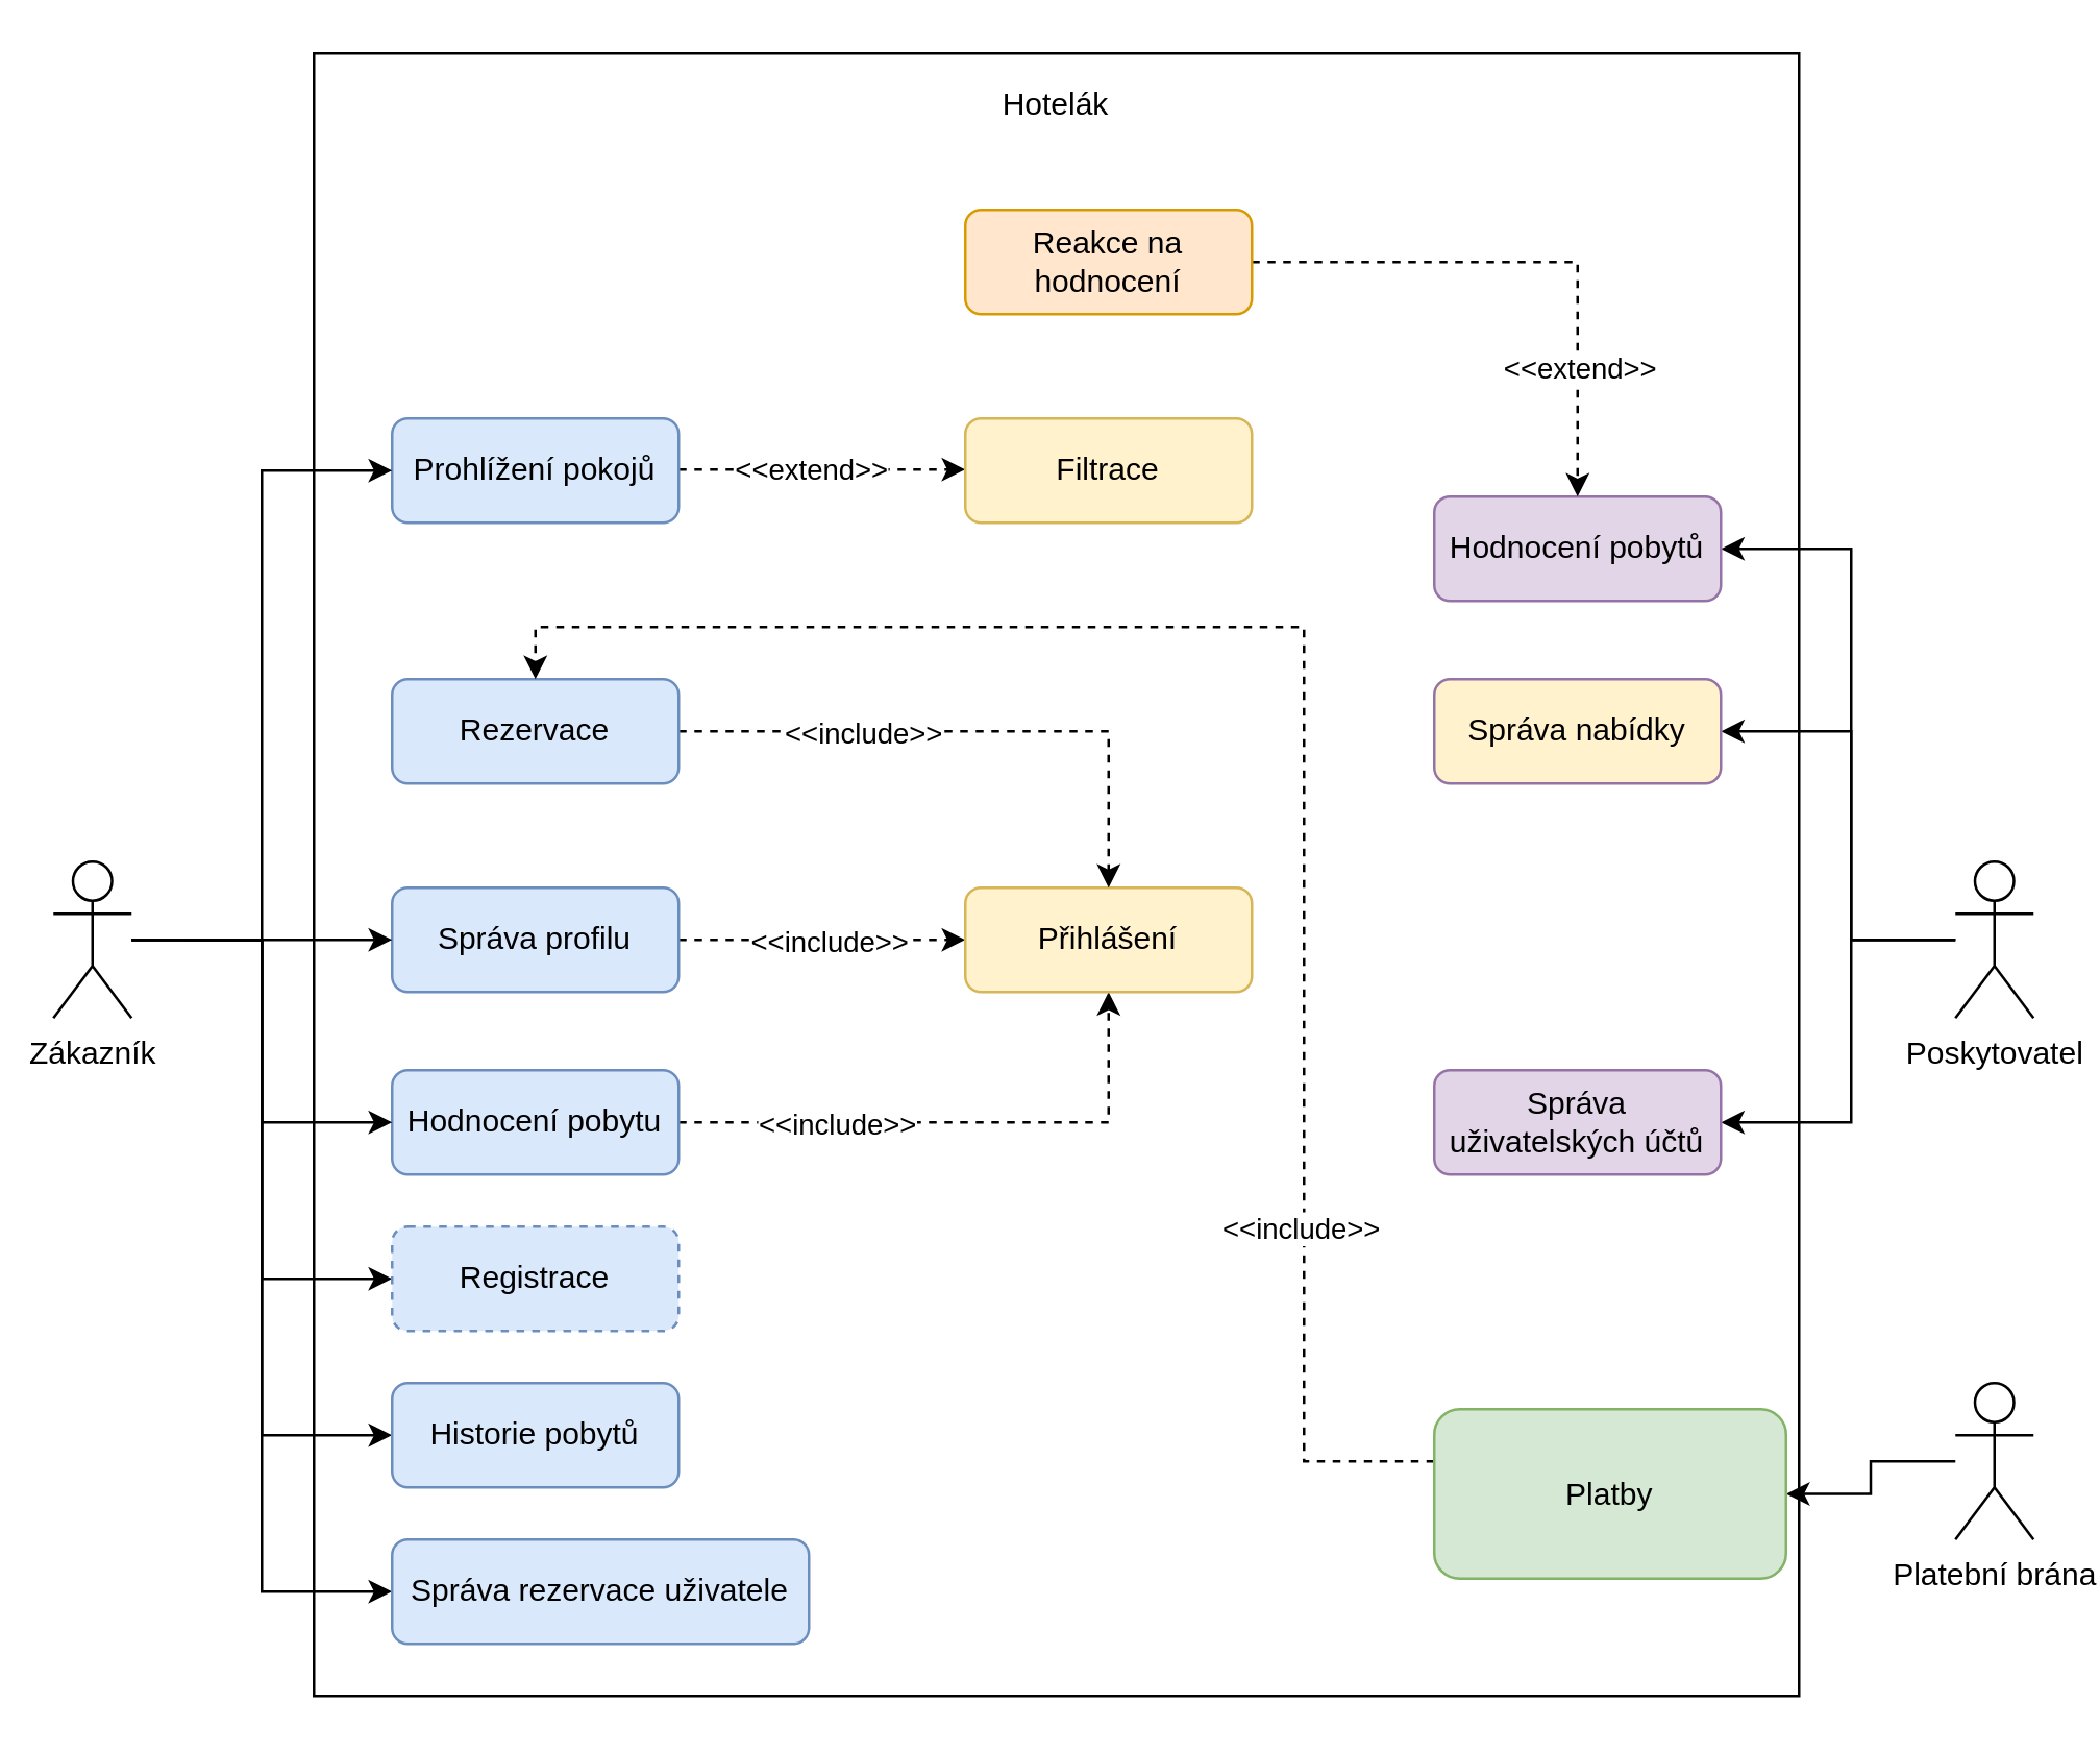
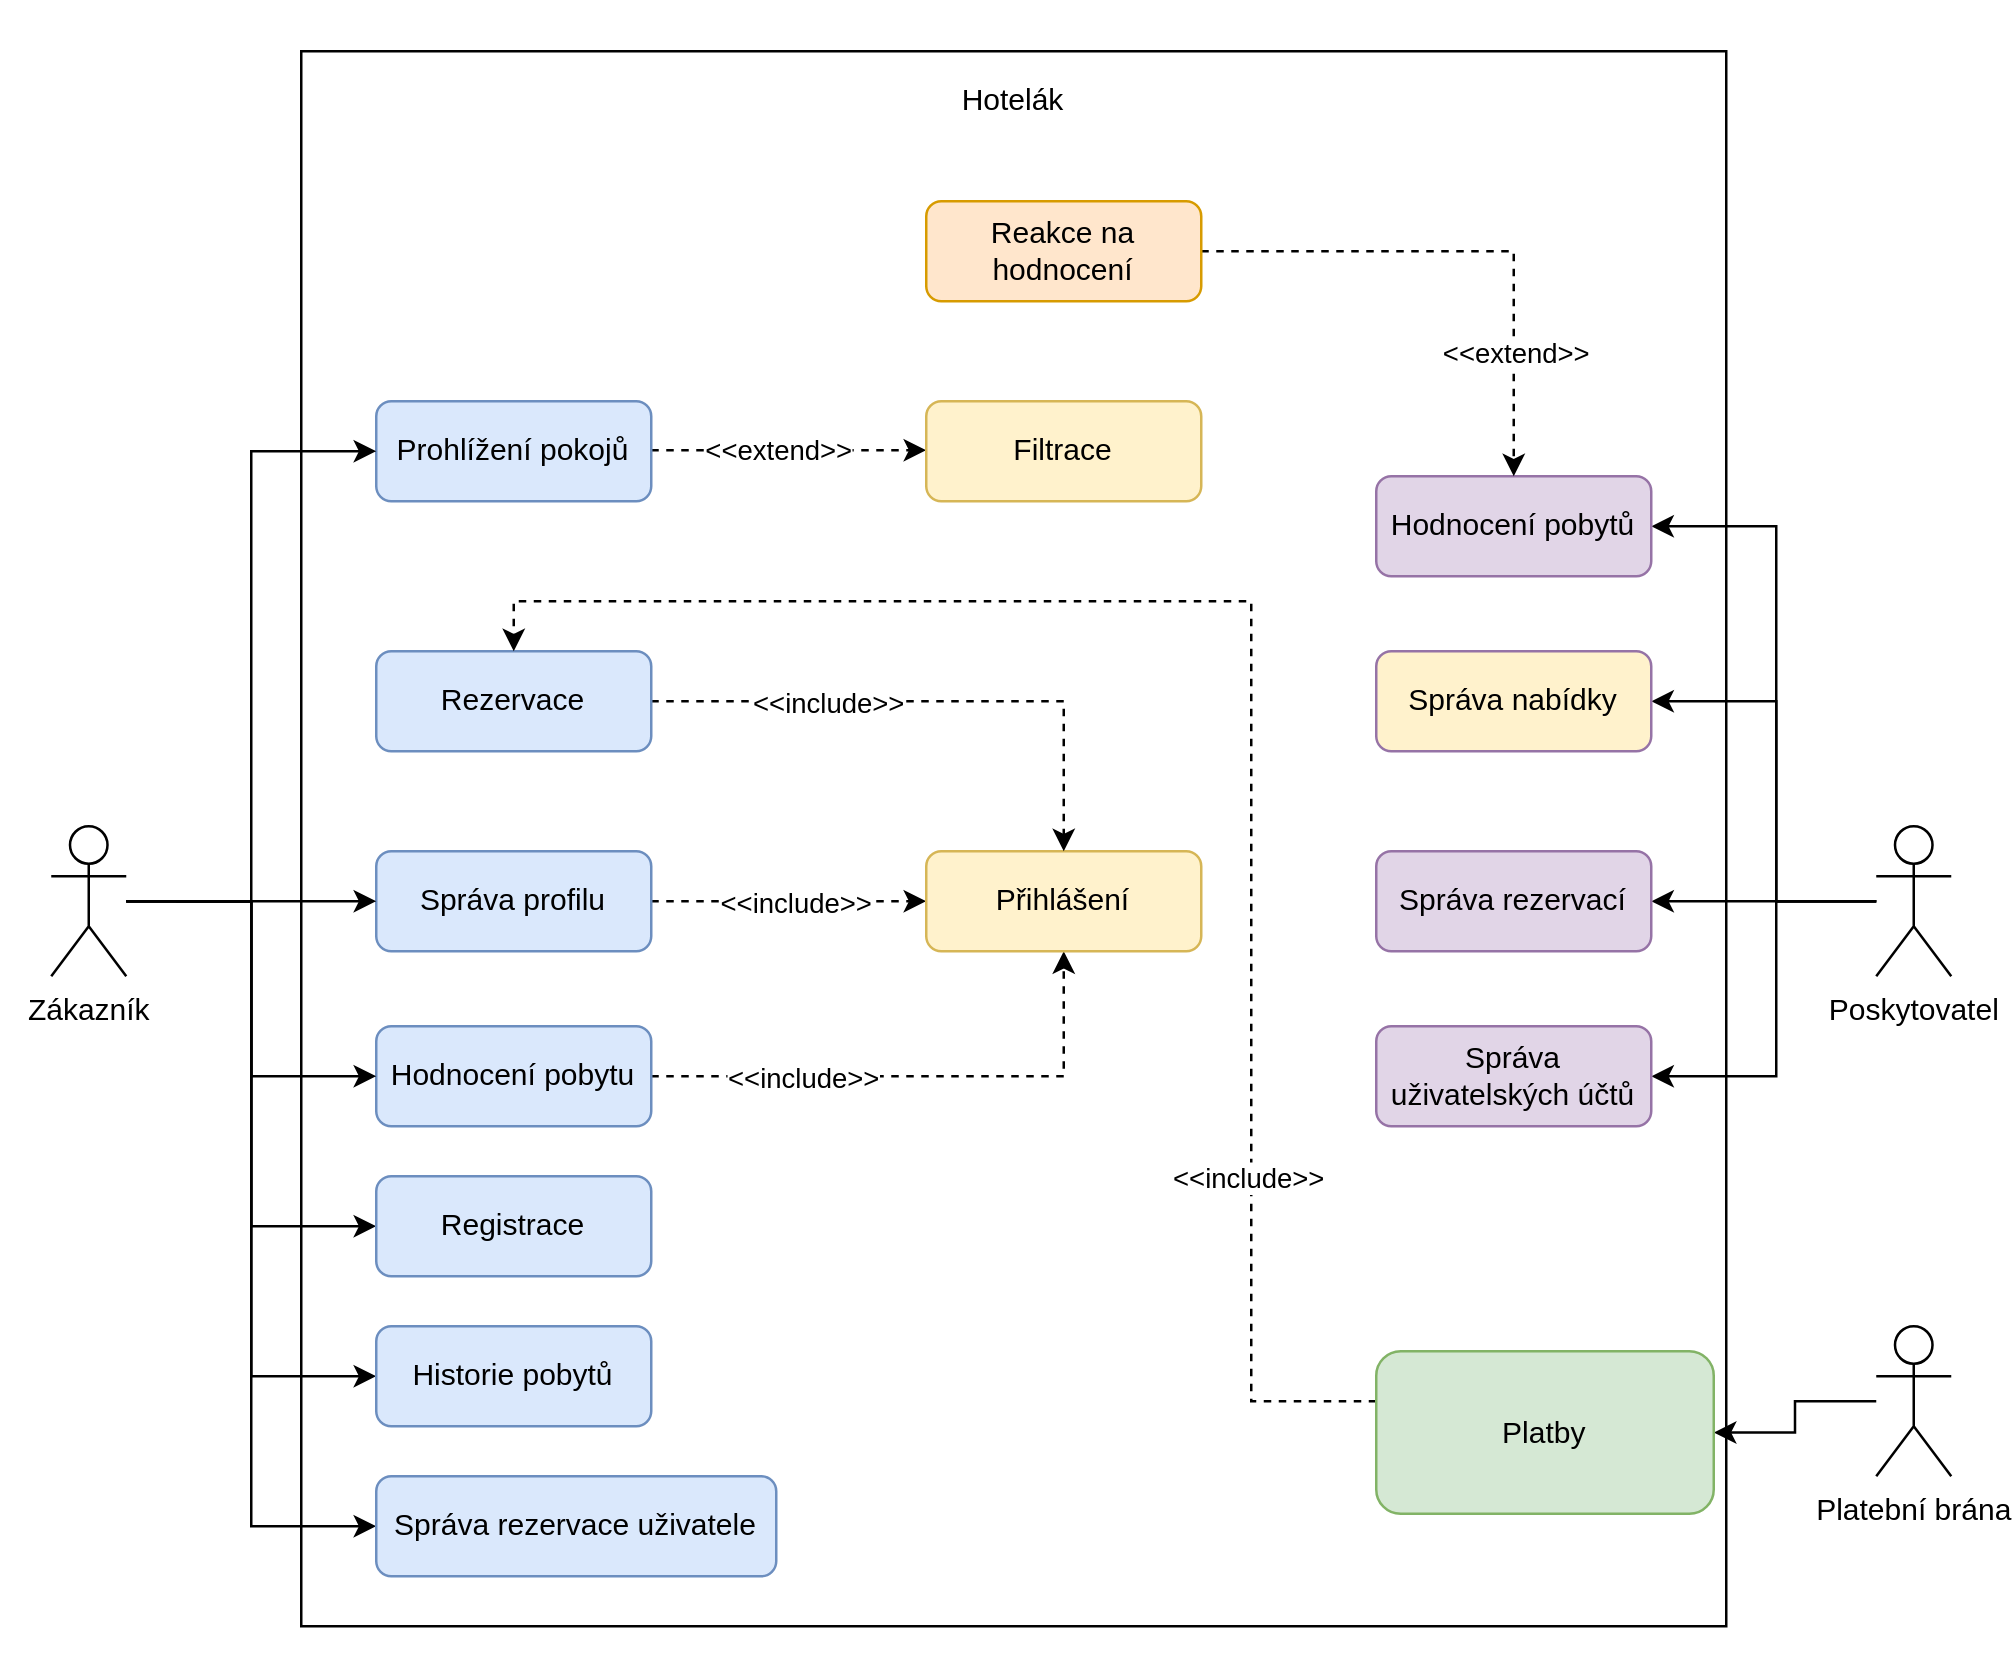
+ <mxCell id="34" value="Správa rezervací" style="rounded=1;whiteSpace=wrap;html=1;fillColor=#e1d5e7;strokeColor=#9673a6;" vertex="1" parent="1"><mxGeometry x="550" y="340" width="110" height="40" as="geometry" /></mxCell>
+ <mxCell id="28" style="edgeStyle=orthogonalEdgeStyle;rounded=0;orthogonalLoop=1;jettySize=auto;html=1;entryX=1;entryY=0.5;entryDx=0;entryDy=0;" edge="1" parent="1" source="32" target="34"><mxGeometry relative="1" as="geometry" /></mxCell>
- <mxCell id="25" value="Registrace" style="rounded=1;whiteSpace=wrap;html=1;fillColor=#dae8fc;strokeColor=#6c8ebf;dashed=1;" vertex="1" parent="1"><mxGeometry x="150" y="470" width="110" height="40" as="geometry" /></mxCell>
+ <mxCell id="25" value="Registrace" style="rounded=1;whiteSpace=wrap;html=1;fillColor=#dae8fc;strokeColor=#6c8ebf;" vertex="1" parent="1"><mxGeometry x="150" y="470" width="110" height="40" as="geometry" /></mxCell>
